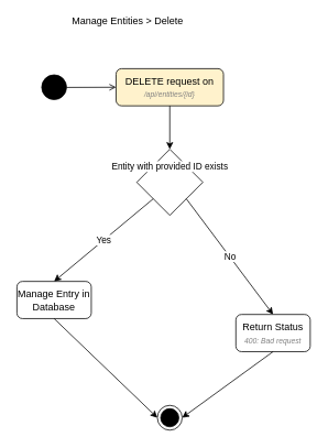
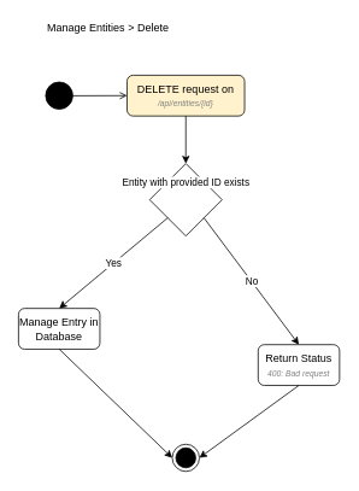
- <mxCell id="5" value="Manage Entities &amp;gt; Delete" style="text;html=1;strokeColor=none;fillColor=none;align=left;verticalAlign=middle;whiteSpace=wrap;rounded=0;" parent="1" vertex="1"><mxGeometry x="85" y="15" width="140" height="20" as="geometry" /></mxCell>
+ <mxCell id="5" value="Manage Entities &amp;gt; Delete" style="text;html=1;strokeColor=none;fillColor=none;align=left;verticalAlign=middle;whiteSpace=wrap;rounded=0;" parent="1" vertex="1"><mxGeometry x="50" y="20" width="140" height="20" as="geometry" /></mxCell>
